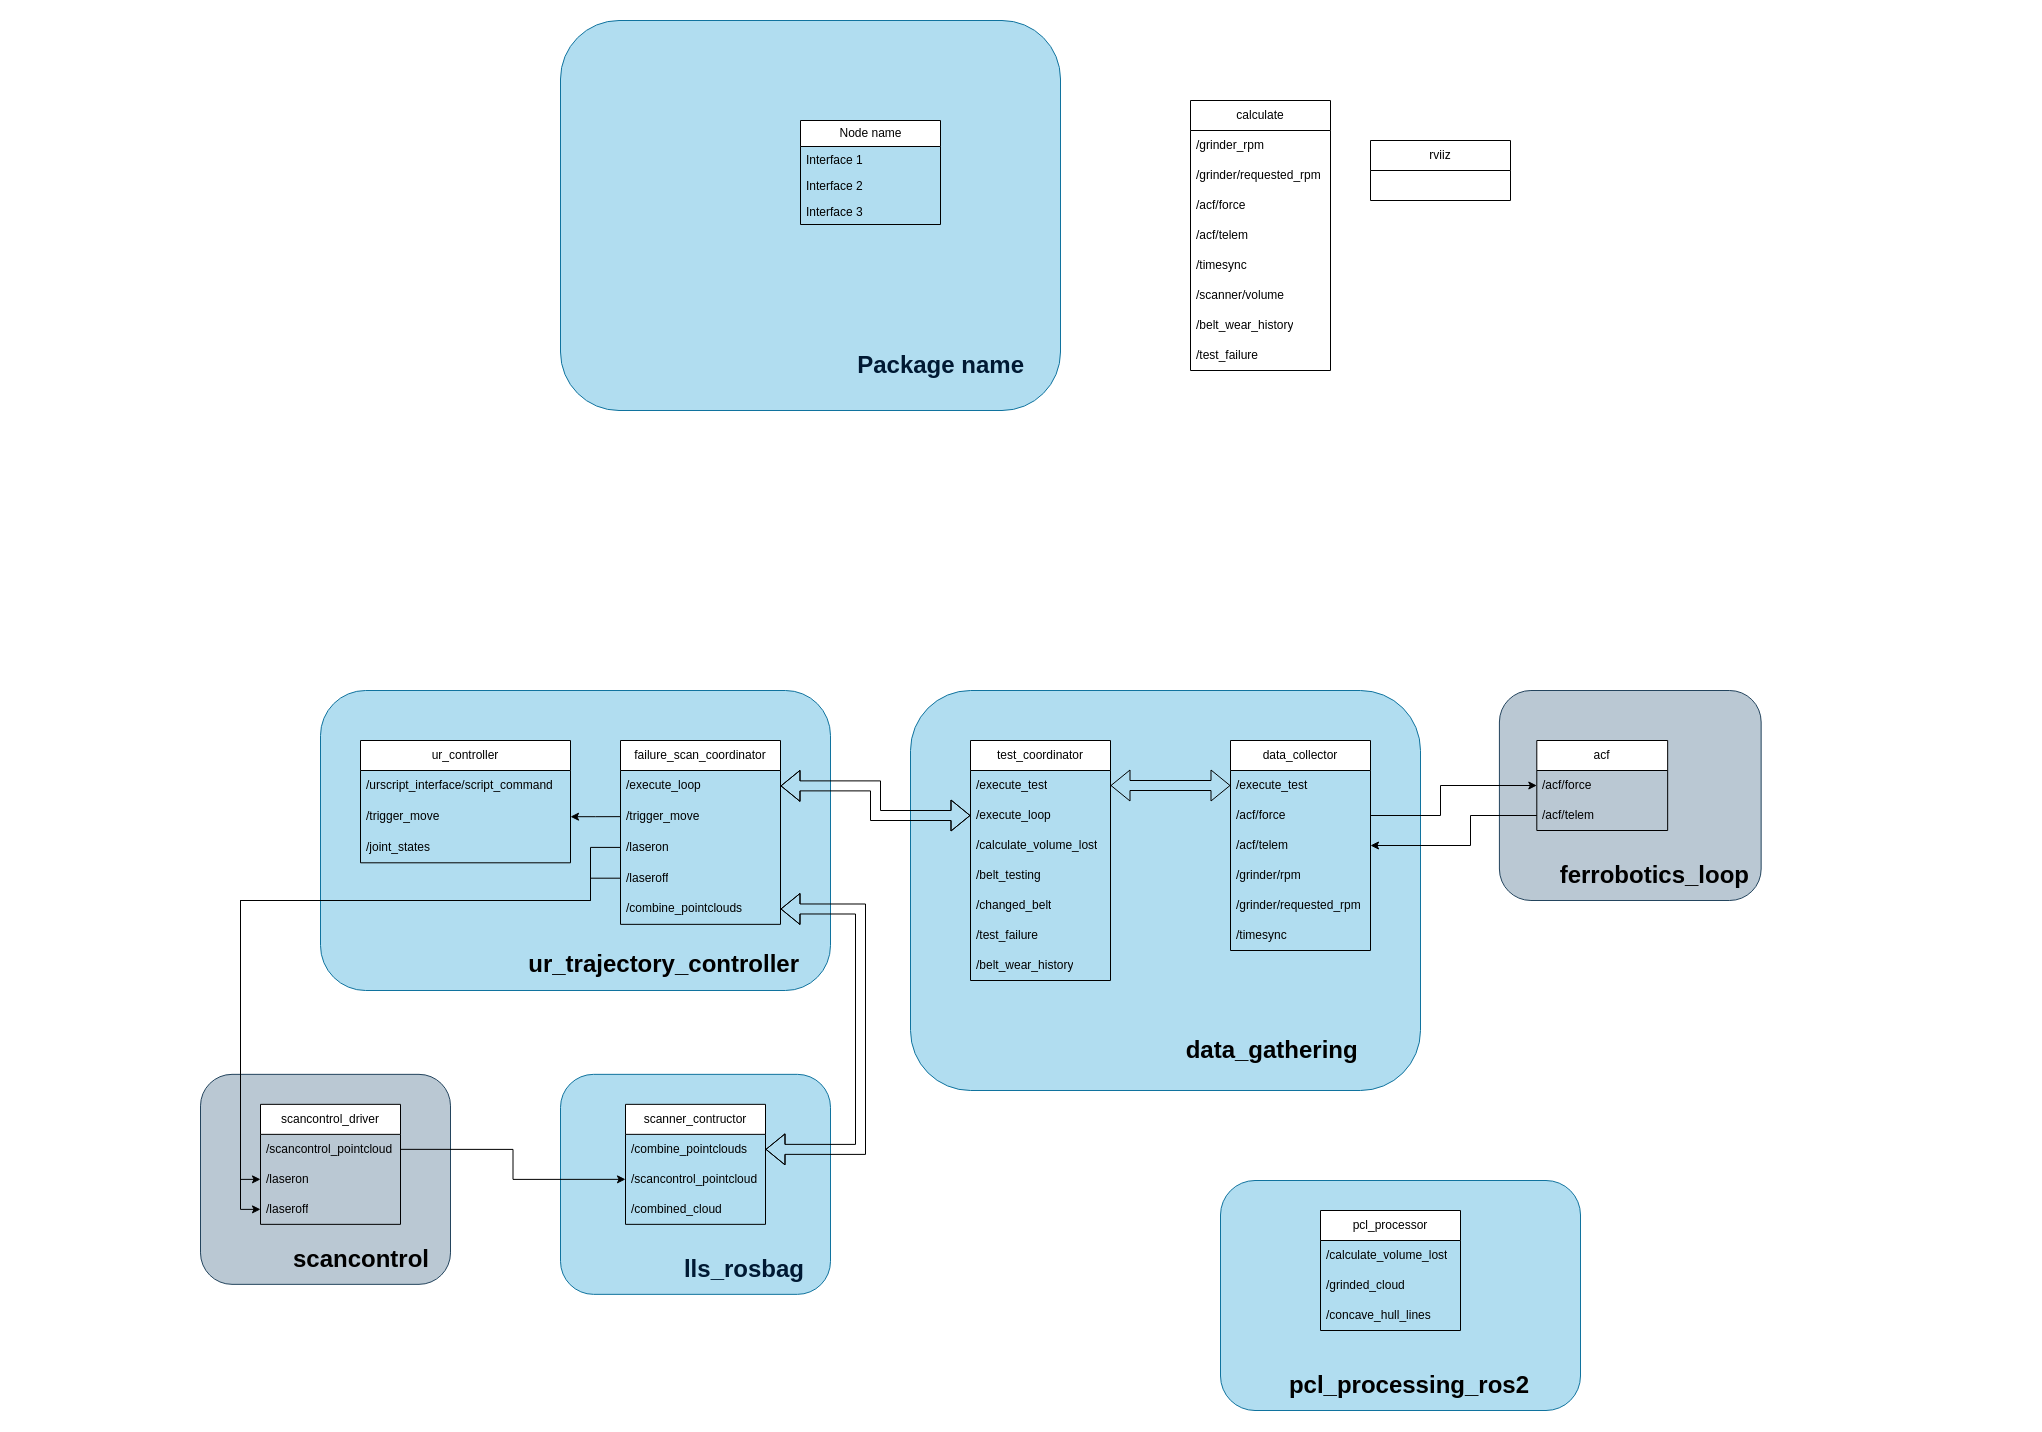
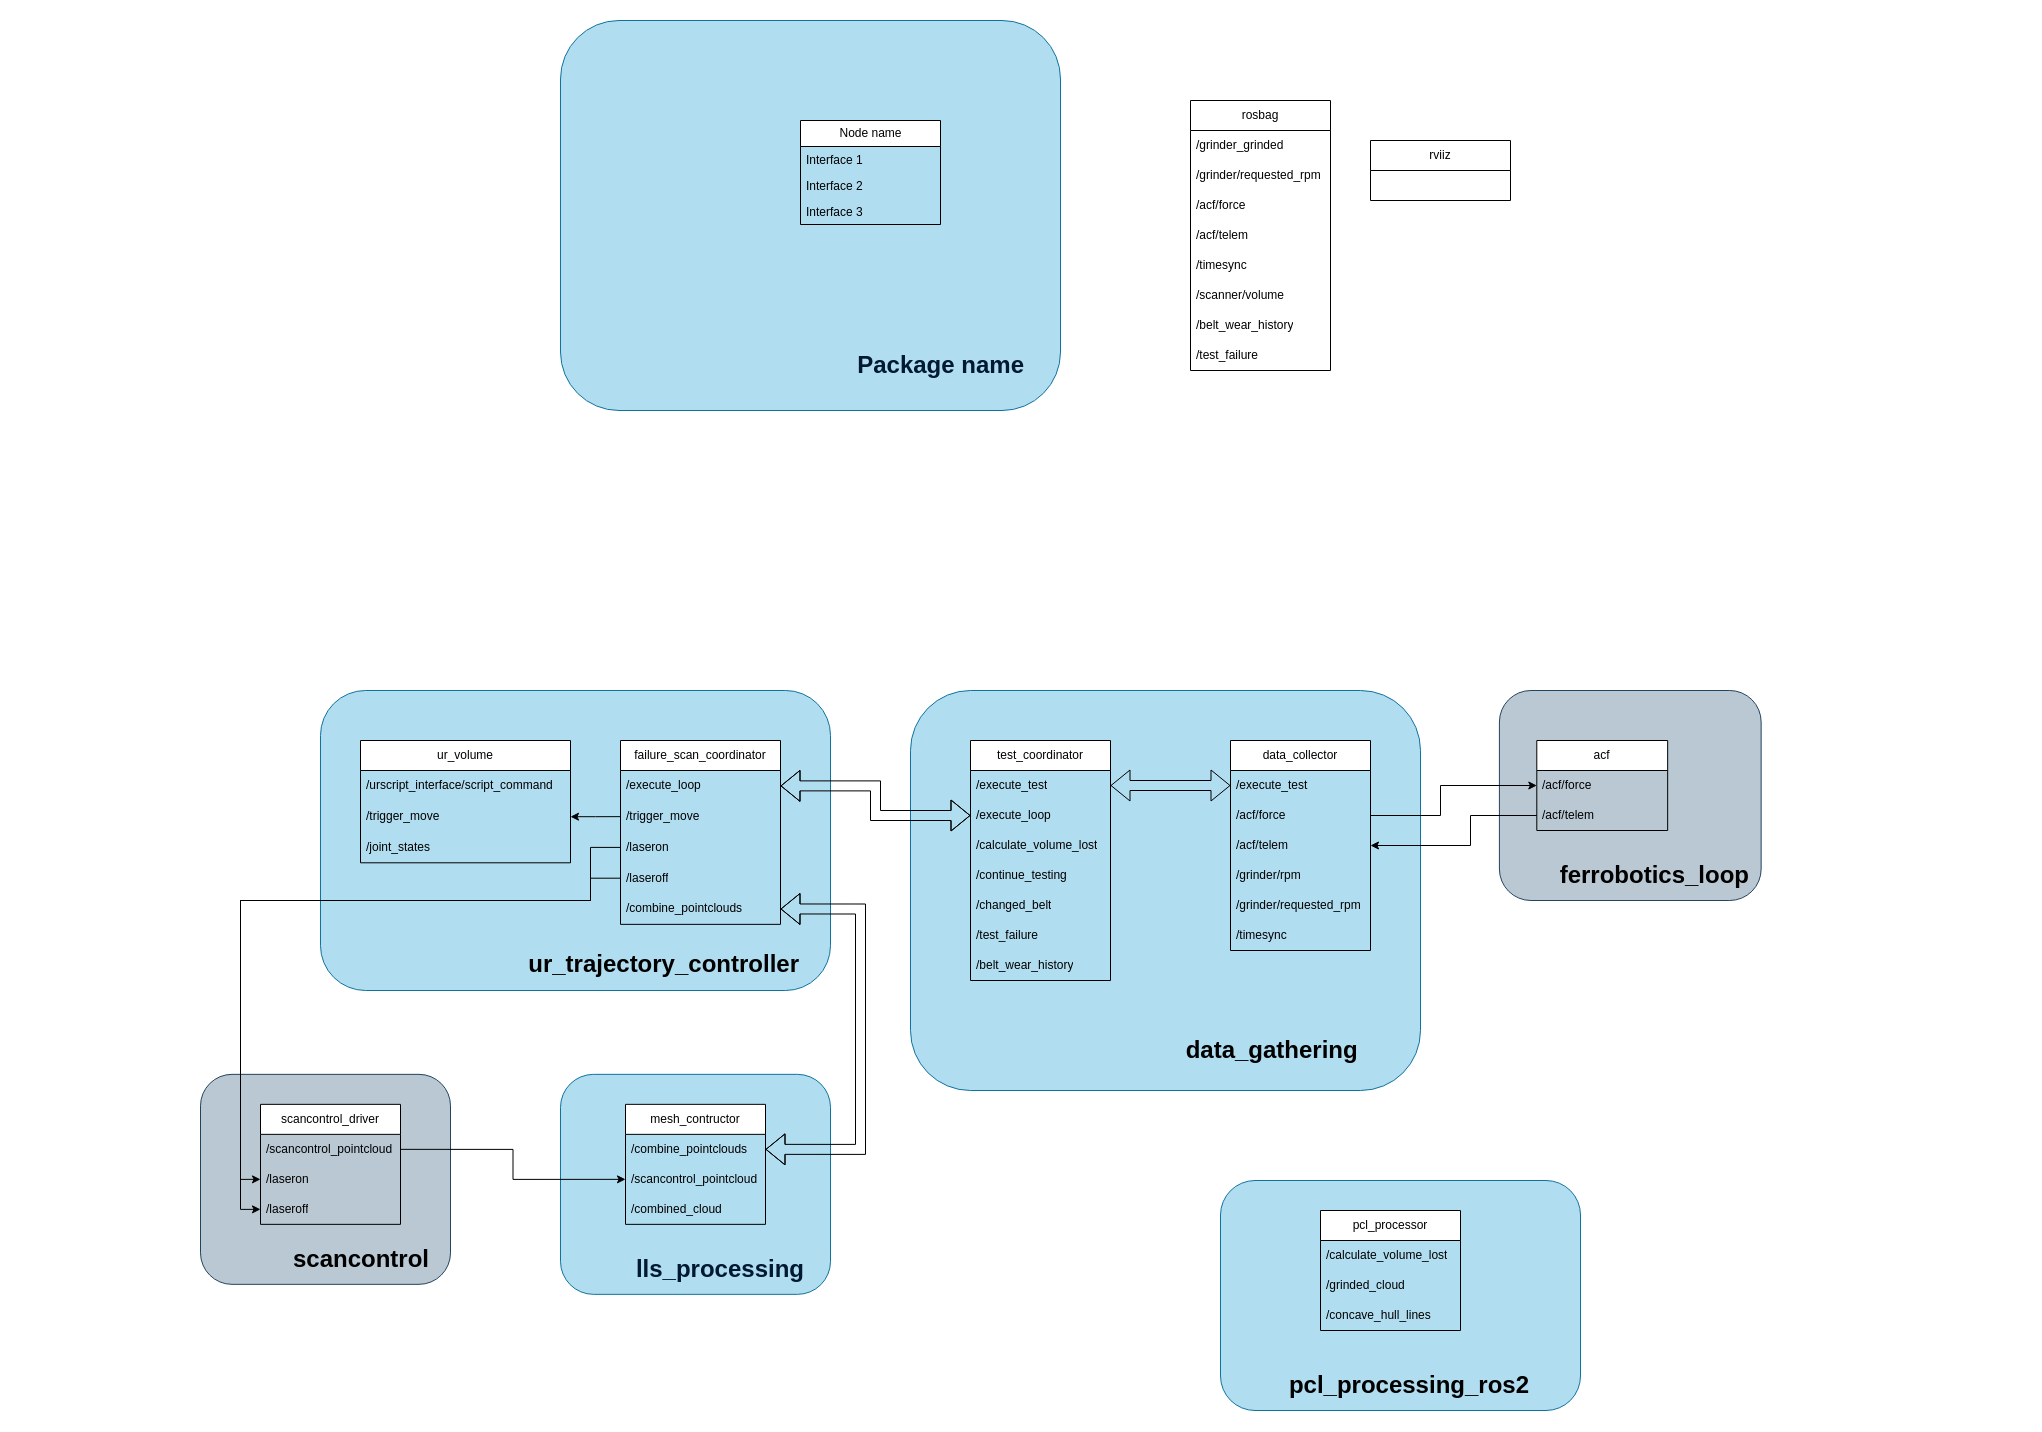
- <mxCell id="28" value="calculate" style="swimlane;fontStyle=0;childLayout=stackLayout;horizontal=1;startSize=30;horizontalStack=0;resizeParent=1;resizeParentMax=0;resizeLast=0;collapsible=1;marginBottom=0;whiteSpace=wrap;html=1;" parent="1" vertex="1"><mxGeometry x="1190" y="100" width="140" height="270" as="geometry" /></mxCell>
+ <mxCell id="28" value="rosbag" style="swimlane;fontStyle=0;childLayout=stackLayout;horizontal=1;startSize=30;horizontalStack=0;resizeParent=1;resizeParentMax=0;resizeLast=0;collapsible=1;marginBottom=0;whiteSpace=wrap;html=1;" parent="1" vertex="1"><mxGeometry x="1190" y="100" width="140" height="270" as="geometry" /></mxCell>
- <mxCell id="29" value="/grinder_rpm&lt;span style=&quot;white-space: pre;&quot;&gt;&#09;&lt;/span&gt;" style="text;strokeColor=none;fillColor=none;align=left;verticalAlign=middle;spacingLeft=4;spacingRight=4;overflow=hidden;points=[[0,0.5],[1,0.5]];portConstraint=eastwest;rotatable=0;whiteSpace=wrap;html=1;" parent="28" vertex="1"><mxGeometry y="30" width="140" height="30" as="geometry" /></mxCell>
+ <mxCell id="29" value="/grinder_grinded&lt;span style=&quot;white-space: pre;&quot;&gt;&#09;&lt;/span&gt;" style="text;strokeColor=none;fillColor=none;align=left;verticalAlign=middle;spacingLeft=4;spacingRight=4;overflow=hidden;points=[[0,0.5],[1,0.5]];portConstraint=eastwest;rotatable=0;whiteSpace=wrap;html=1;" parent="28" vertex="1"><mxGeometry y="30" width="140" height="30" as="geometry" /></mxCell>
- <mxCell id="47" value="ur_controller" style="swimlane;fontStyle=0;childLayout=stackLayout;horizontal=1;startSize=30;horizontalStack=0;resizeParent=1;resizeParentMax=0;resizeLast=0;collapsible=1;marginBottom=0;whiteSpace=wrap;html=1;movable=1;resizable=1;rotatable=1;deletable=1;editable=1;locked=0;connectable=1;" vertex="1" parent="44"><mxGeometry x="30" y="50" width="210" height="122.308" as="geometry" /></mxCell>
+ <mxCell id="47" value="ur_volume" style="swimlane;fontStyle=0;childLayout=stackLayout;horizontal=1;startSize=30;horizontalStack=0;resizeParent=1;resizeParentMax=0;resizeLast=0;collapsible=1;marginBottom=0;whiteSpace=wrap;html=1;movable=1;resizable=1;rotatable=1;deletable=1;editable=1;locked=0;connectable=1;" vertex="1" parent="44"><mxGeometry x="30" y="50" width="210" height="122.308" as="geometry" /></mxCell>
- <mxCell id="23" value="/belt_testing" style="text;strokeColor=none;fillColor=none;align=left;verticalAlign=middle;spacingLeft=4;spacingRight=4;overflow=hidden;points=[[0,0.5],[1,0.5]];portConstraint=eastwest;rotatable=0;whiteSpace=wrap;html=1;" parent="19" vertex="1"><mxGeometry y="120" width="140" height="30" as="geometry" /></mxCell>
+ <mxCell id="23" value="/continue_testing" style="text;strokeColor=none;fillColor=none;align=left;verticalAlign=middle;spacingLeft=4;spacingRight=4;overflow=hidden;points=[[0,0.5],[1,0.5]];portConstraint=eastwest;rotatable=0;whiteSpace=wrap;html=1;" parent="19" vertex="1"><mxGeometry y="120" width="140" height="30" as="geometry" /></mxCell>
- <mxCell id="62" value="scanner_contructor" style="swimlane;fontStyle=0;childLayout=stackLayout;horizontal=1;startSize=30;horizontalStack=0;resizeParent=1;resizeParentMax=0;resizeLast=0;collapsible=1;marginBottom=0;whiteSpace=wrap;html=1;" parent="59" vertex="1"><mxGeometry x="255" width="140" height="120" as="geometry" /></mxCell>
+ <mxCell id="62" value="mesh_contructor" style="swimlane;fontStyle=0;childLayout=stackLayout;horizontal=1;startSize=30;horizontalStack=0;resizeParent=1;resizeParentMax=0;resizeLast=0;collapsible=1;marginBottom=0;whiteSpace=wrap;html=1;" parent="59" vertex="1"><mxGeometry x="255" width="140" height="120" as="geometry" /></mxCell>
- <mxCell id="61" value="&lt;div align=&quot;right&quot;&gt;&lt;font color=&quot;#001933&quot;&gt;lls_rosbag&lt;br&gt;&lt;/font&gt;&lt;/div&gt;" style="text;strokeColor=none;fillColor=none;html=1;fontSize=24;fontStyle=1;verticalAlign=middle;align=right;movable=1;resizable=1;rotatable=1;deletable=1;editable=1;locked=0;connectable=1;" parent="59" vertex="1"><mxGeometry x="25" y="140" width="410" height="50" as="geometry" /></mxCell>
+ <mxCell id="61" value="&lt;div align=&quot;right&quot;&gt;&lt;font color=&quot;#001933&quot;&gt;lls_processing&lt;br&gt;&lt;/font&gt;&lt;/div&gt;" style="text;strokeColor=none;fillColor=none;html=1;fontSize=24;fontStyle=1;verticalAlign=middle;align=right;movable=1;resizable=1;rotatable=1;deletable=1;editable=1;locked=0;connectable=1;" parent="59" vertex="1"><mxGeometry x="25" y="140" width="410" height="50" as="geometry" /></mxCell>
